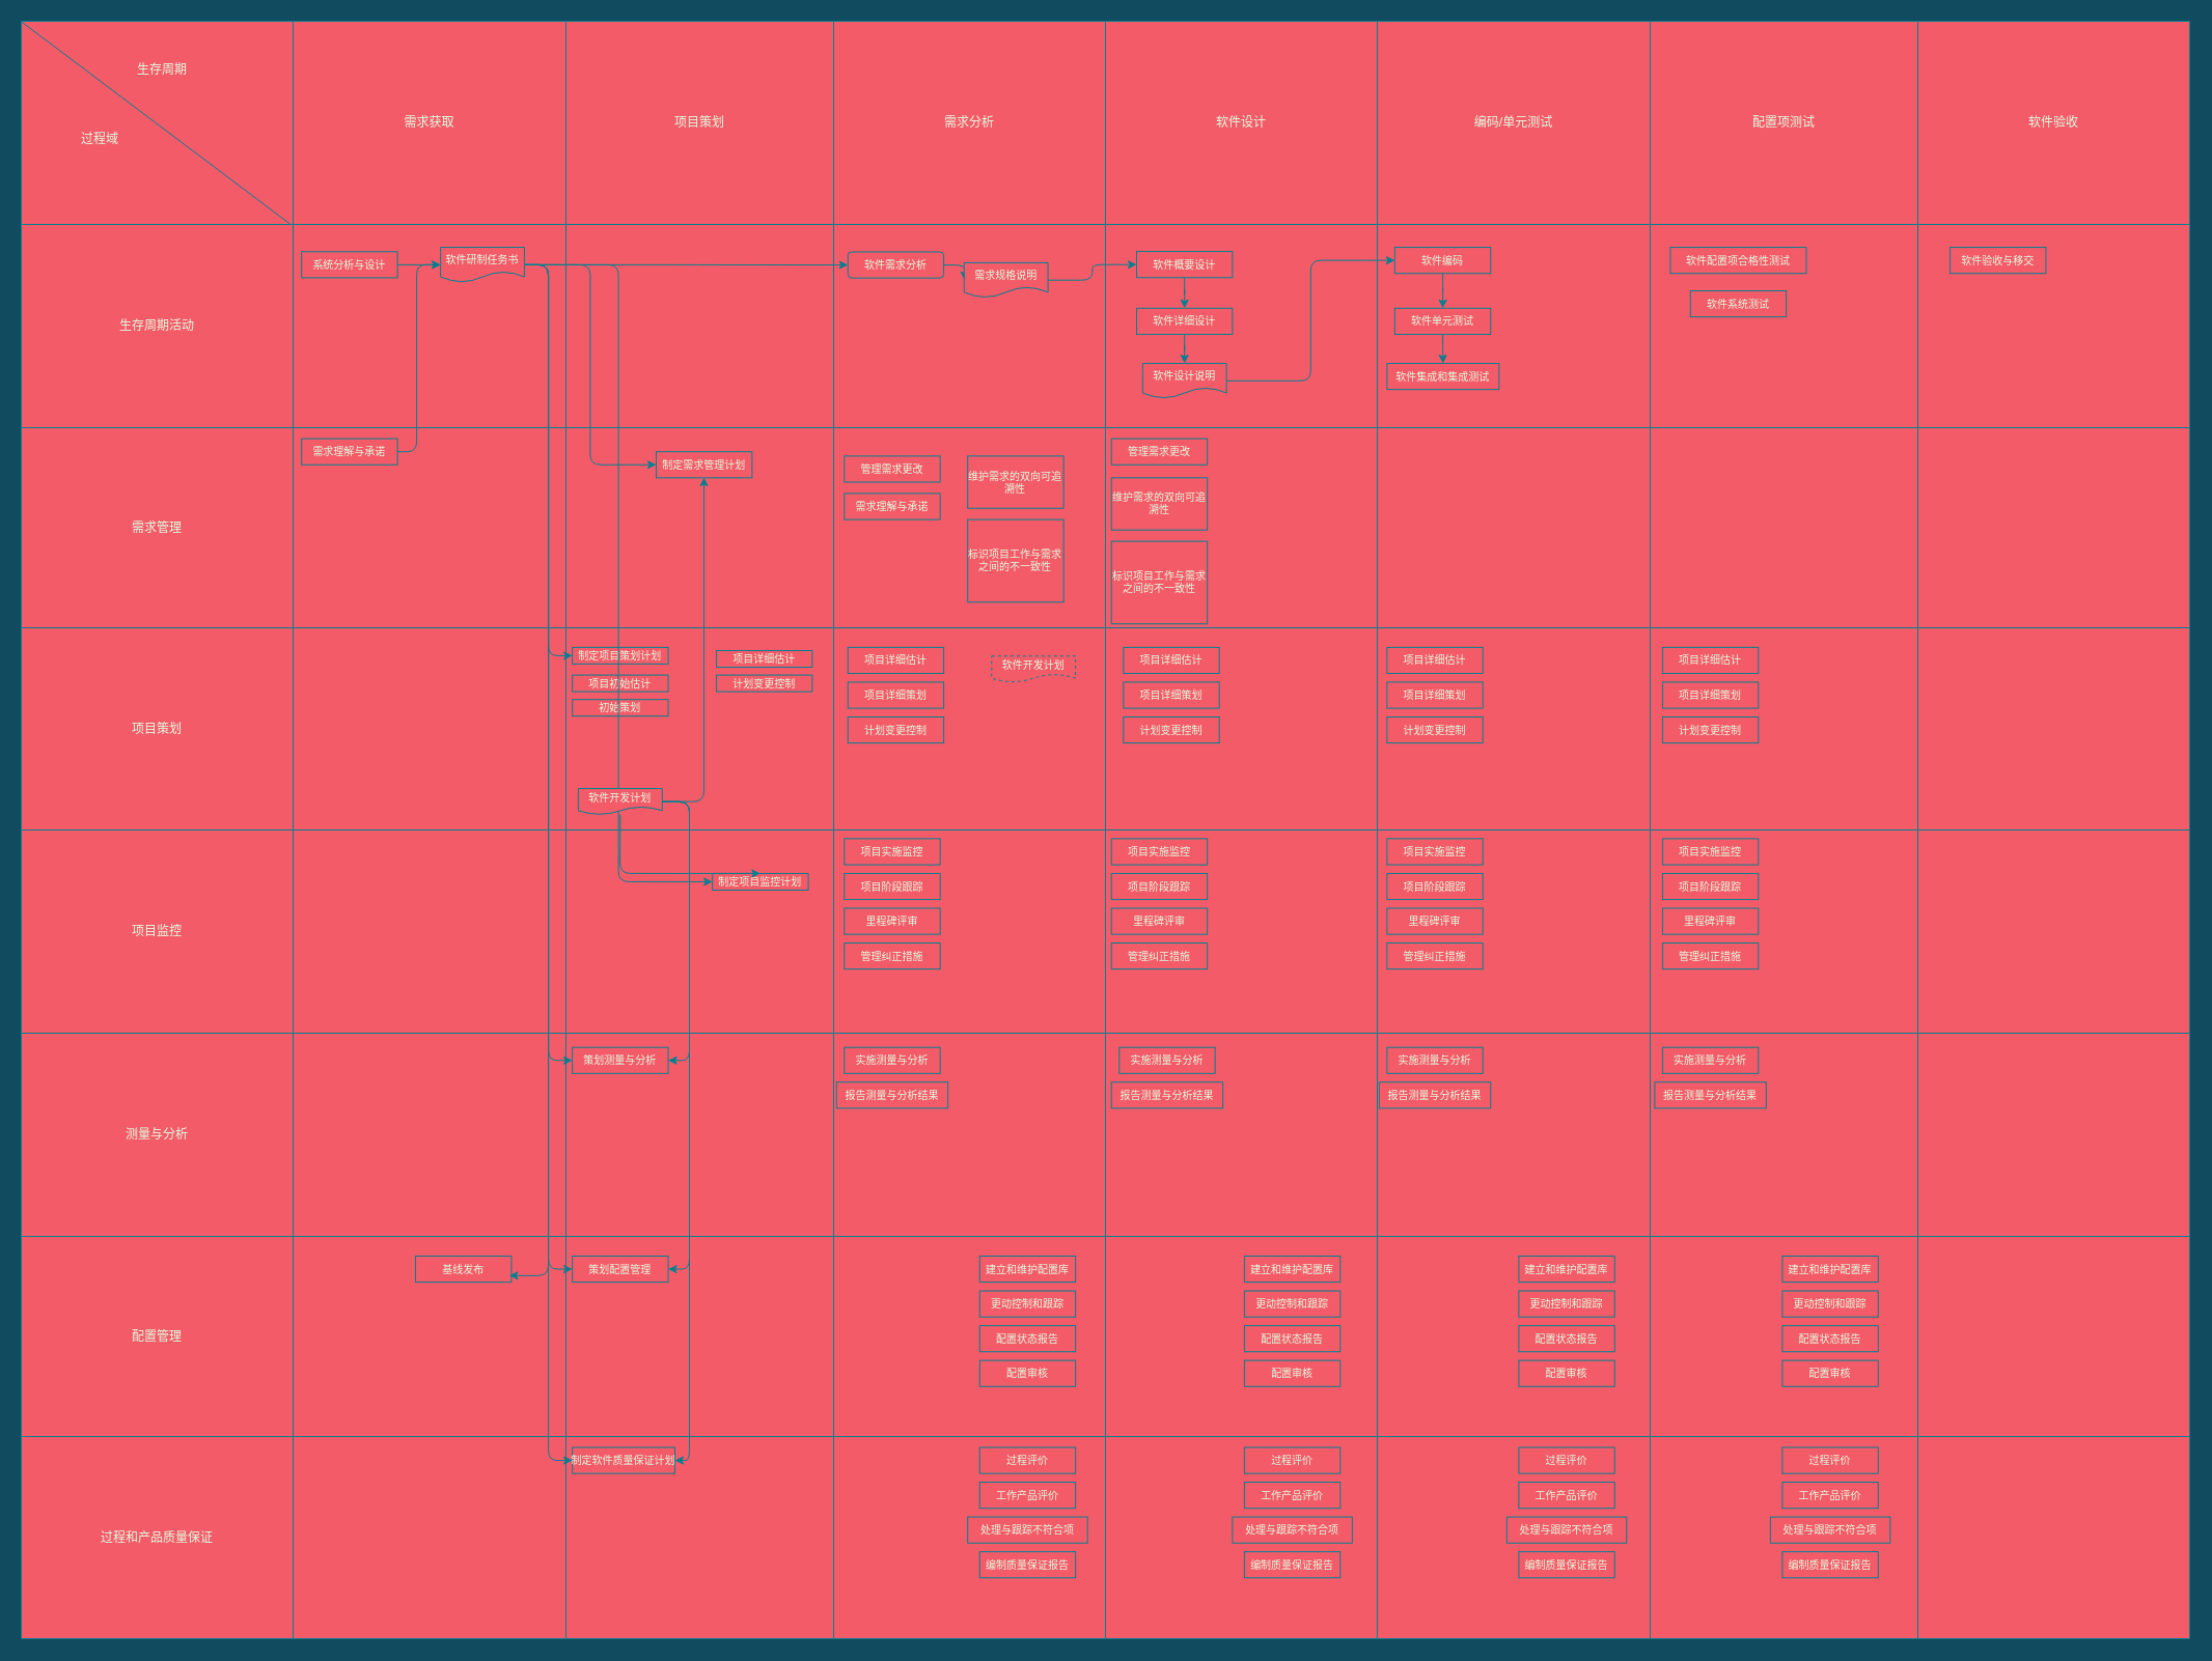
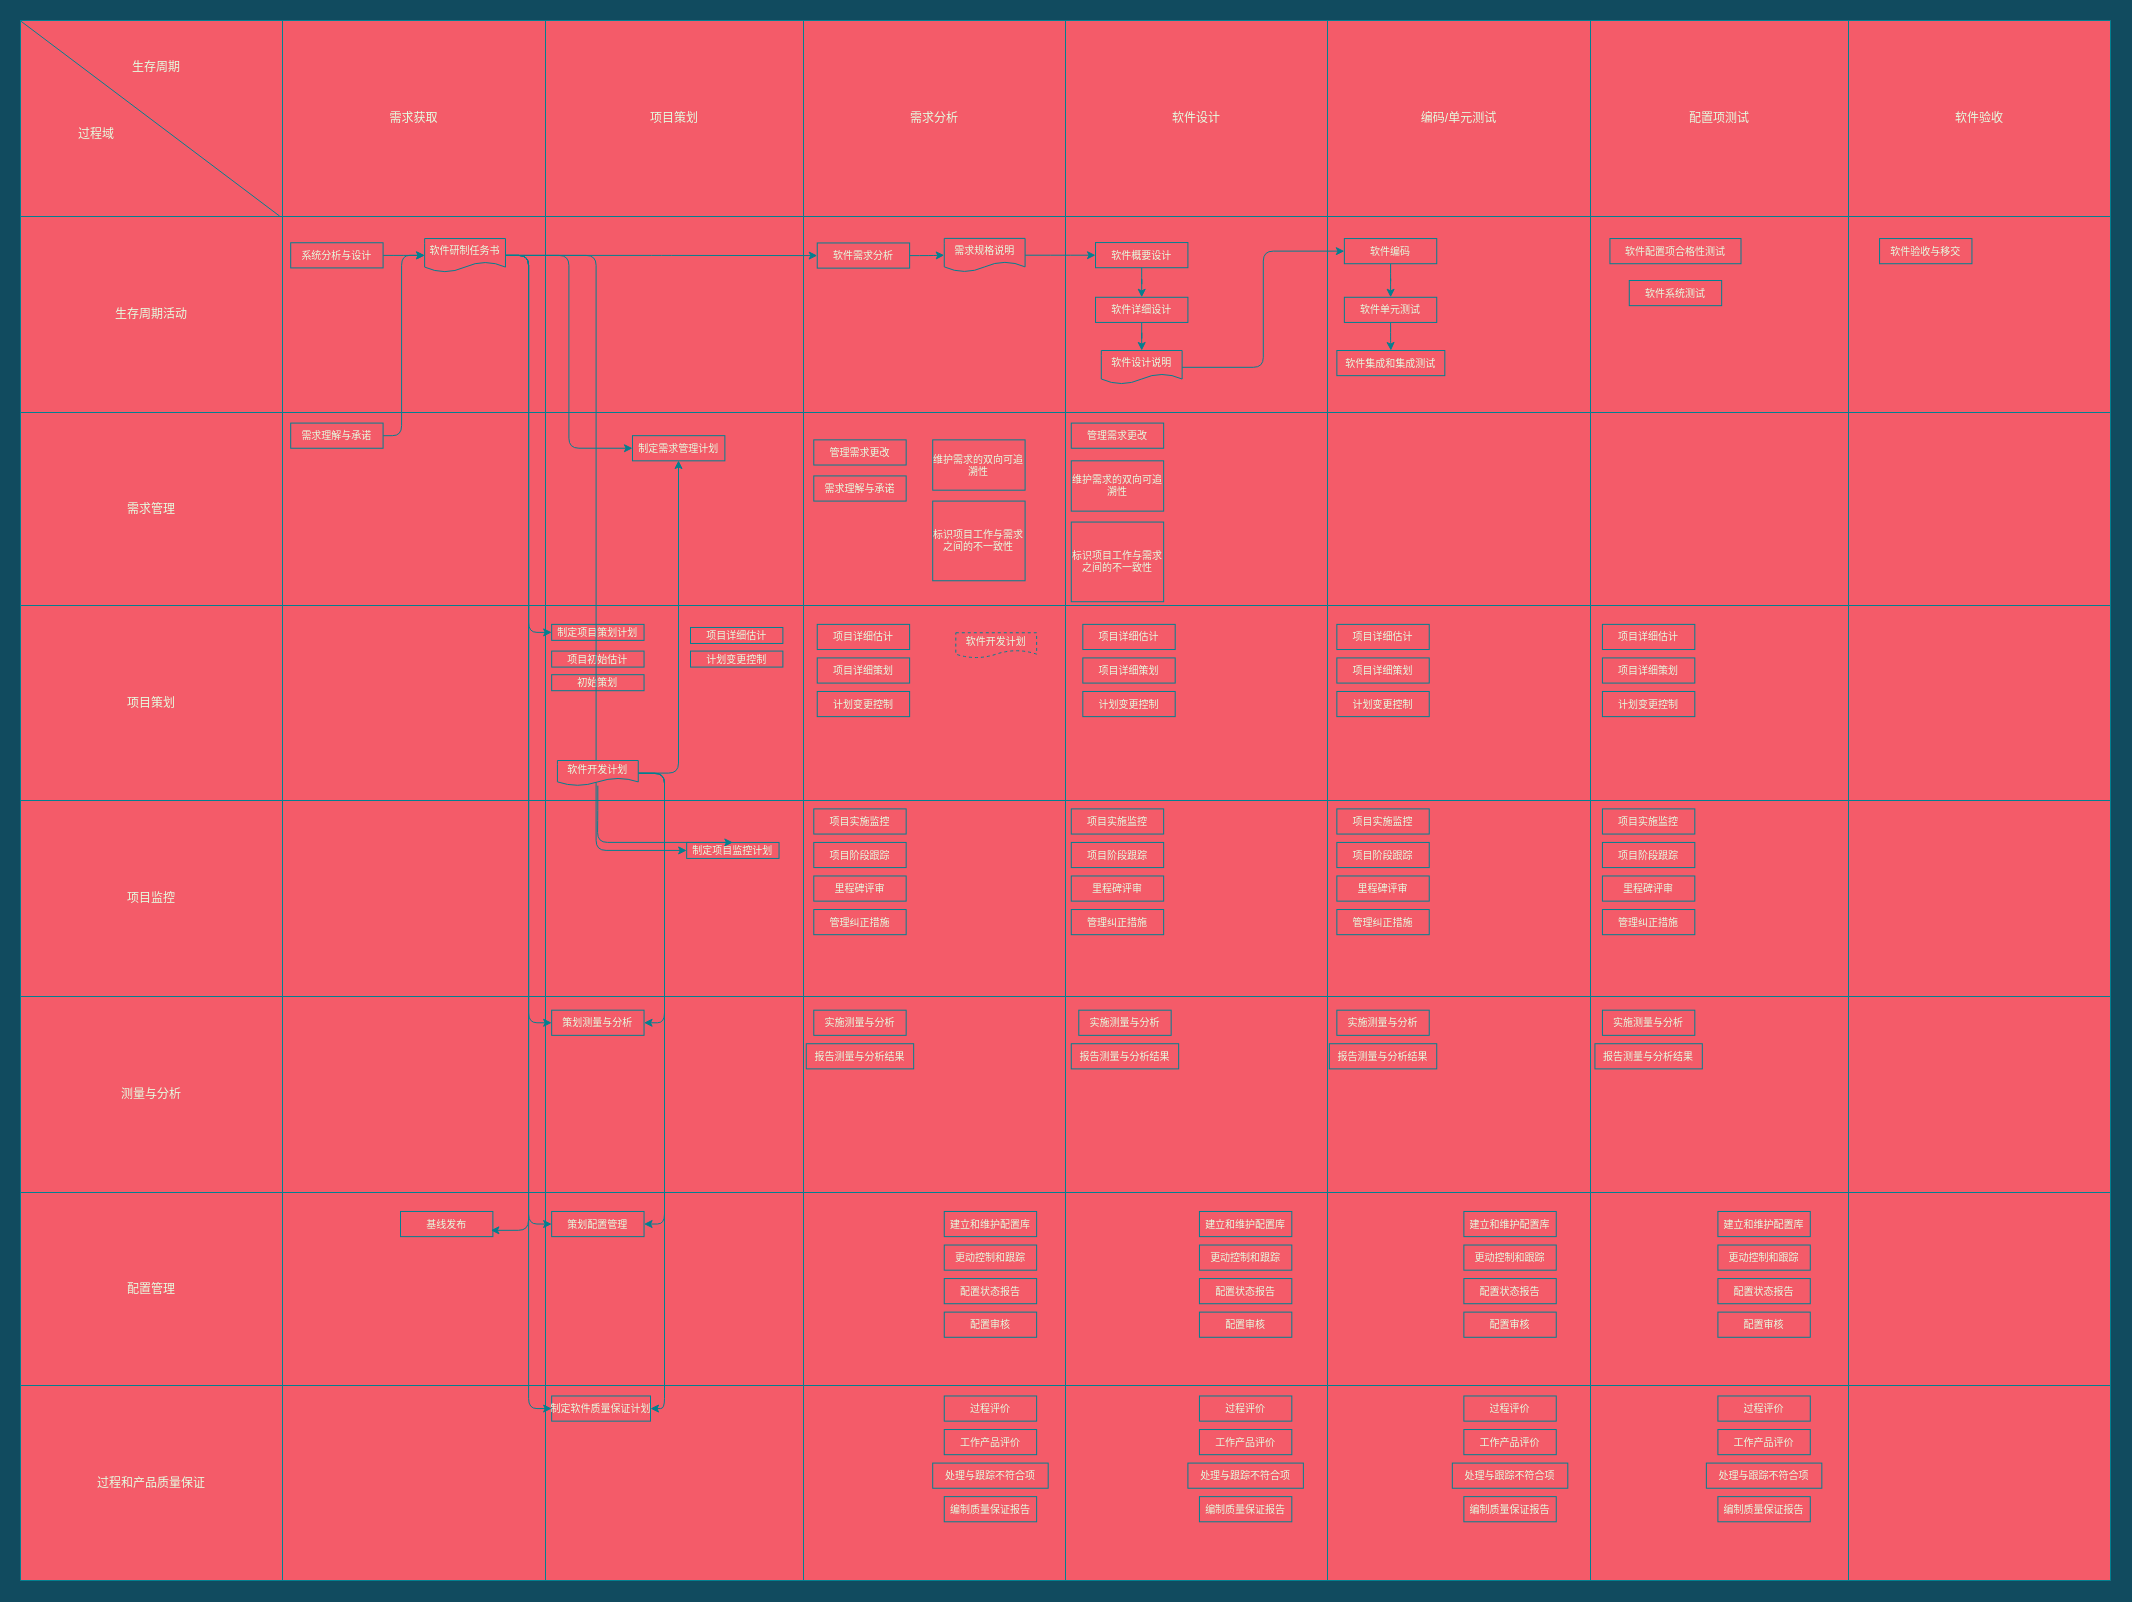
- <mxCell id="168" value="软件需求分析" style="fontSize=10;fillColor=#F45B69;strokeColor=#028090;fontColor=#E4FDE1;rounded=1;" vertex="1" parent="2"><mxGeometry x="796.736" y="222.455" width="92.376" height="25.161" as="geometry" /></mxCell>
+ <mxCell id="168" value="软件需求分析" style="fontSize=10;fillColor=#F45B69;strokeColor=#028090;fontColor=#E4FDE1;" vertex="1" parent="2"><mxGeometry x="796.736" y="222.455" width="92.376" height="25.161" as="geometry" /></mxCell>
- <mxCell id="193" value="需求规格说明" style="shape=document;boundedLbl=1;fontSize=10;fillColor=#F45B69;strokeColor=#028090;fontColor=#E4FDE1;" vertex="1" parent="2"><mxGeometry x="908.757" y="232.875" width="80.829" height="33.548" as="geometry" /></mxCell>
+ <mxCell id="193" value="需求规格说明" style="shape=document;boundedLbl=1;fontSize=10;fillColor=#F45B69;strokeColor=#028090;fontColor=#E4FDE1;" vertex="1" parent="2"><mxGeometry x="923.757" y="217.875" width="80.829" height="33.548" as="geometry" /></mxCell>
